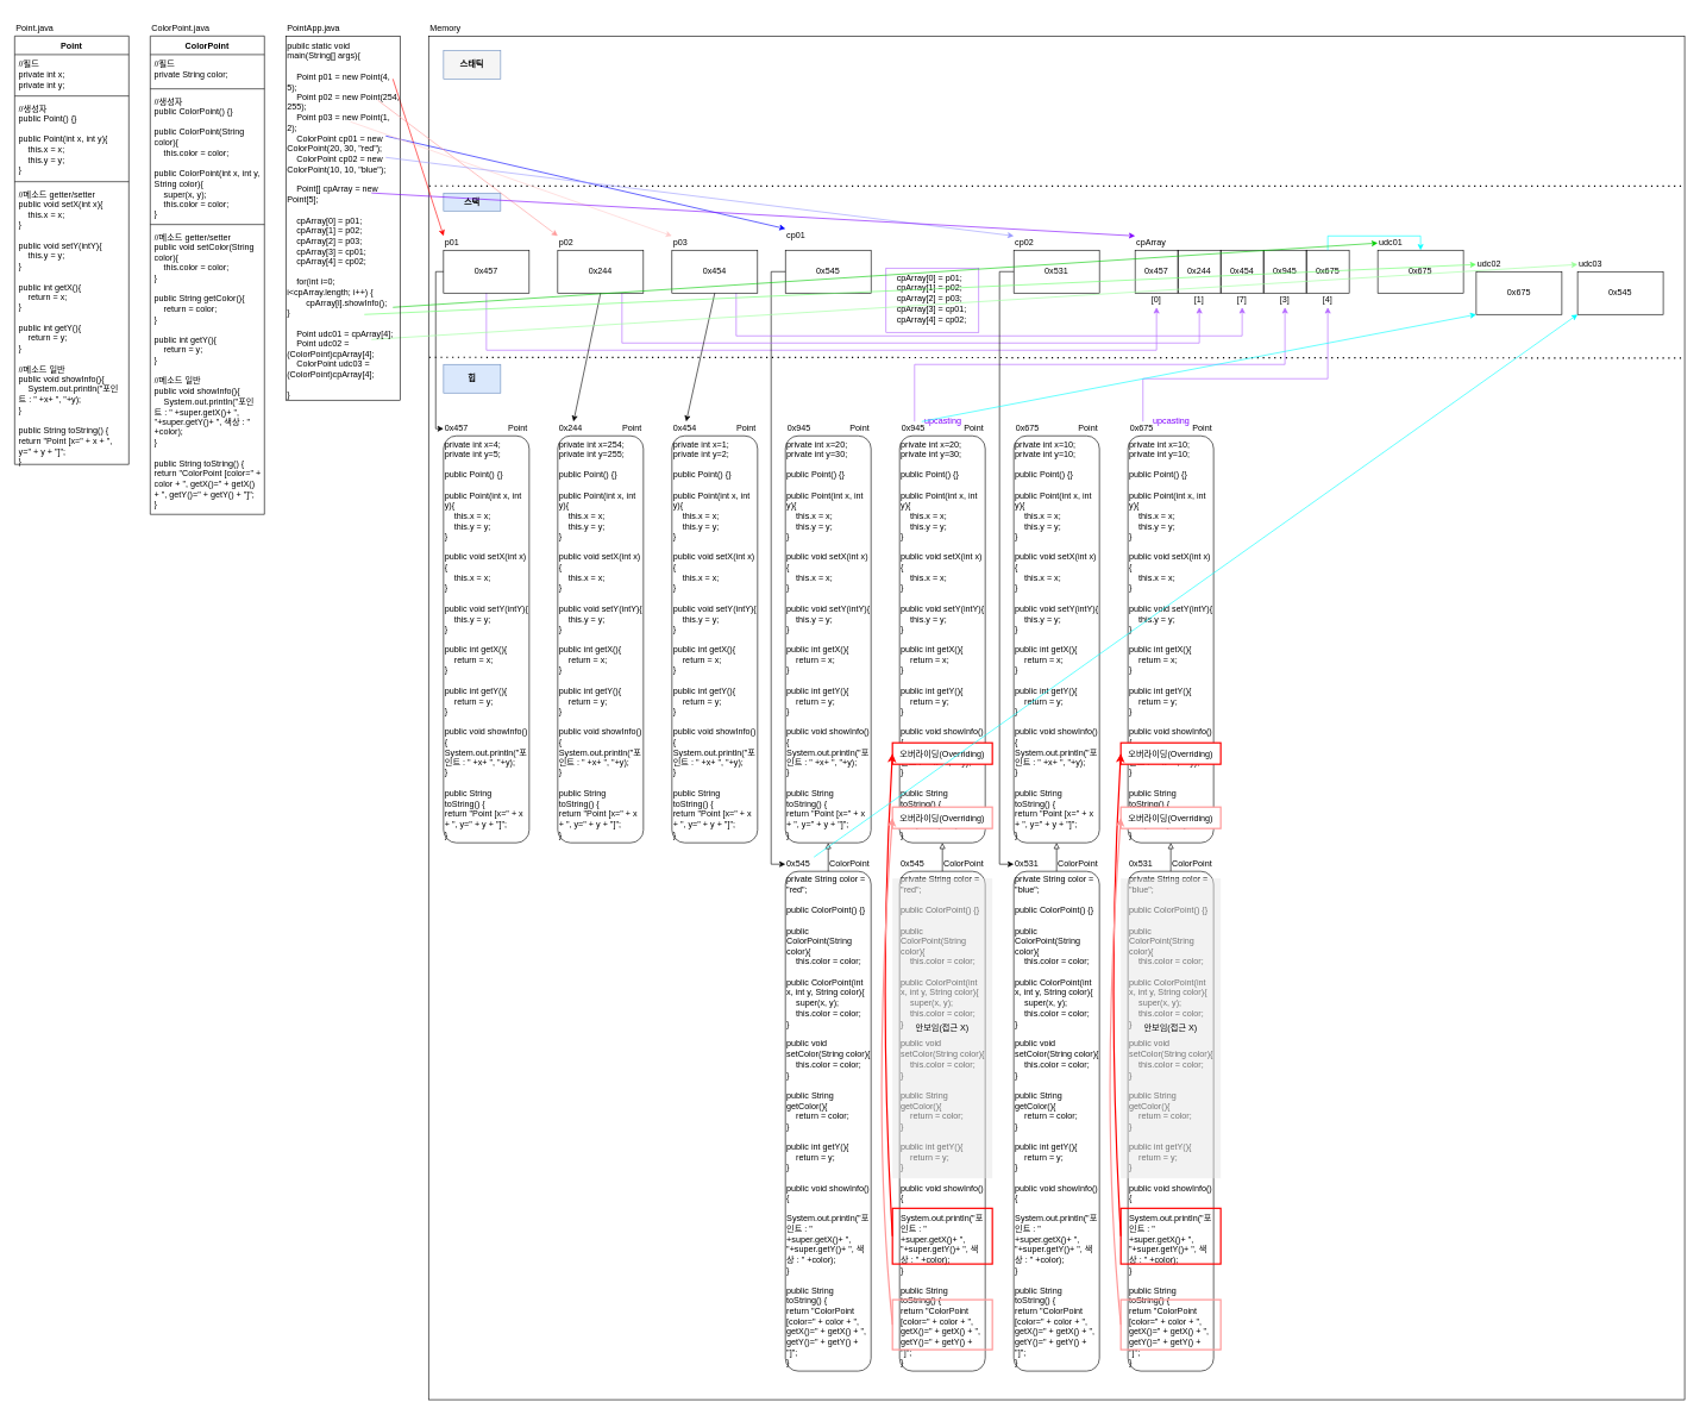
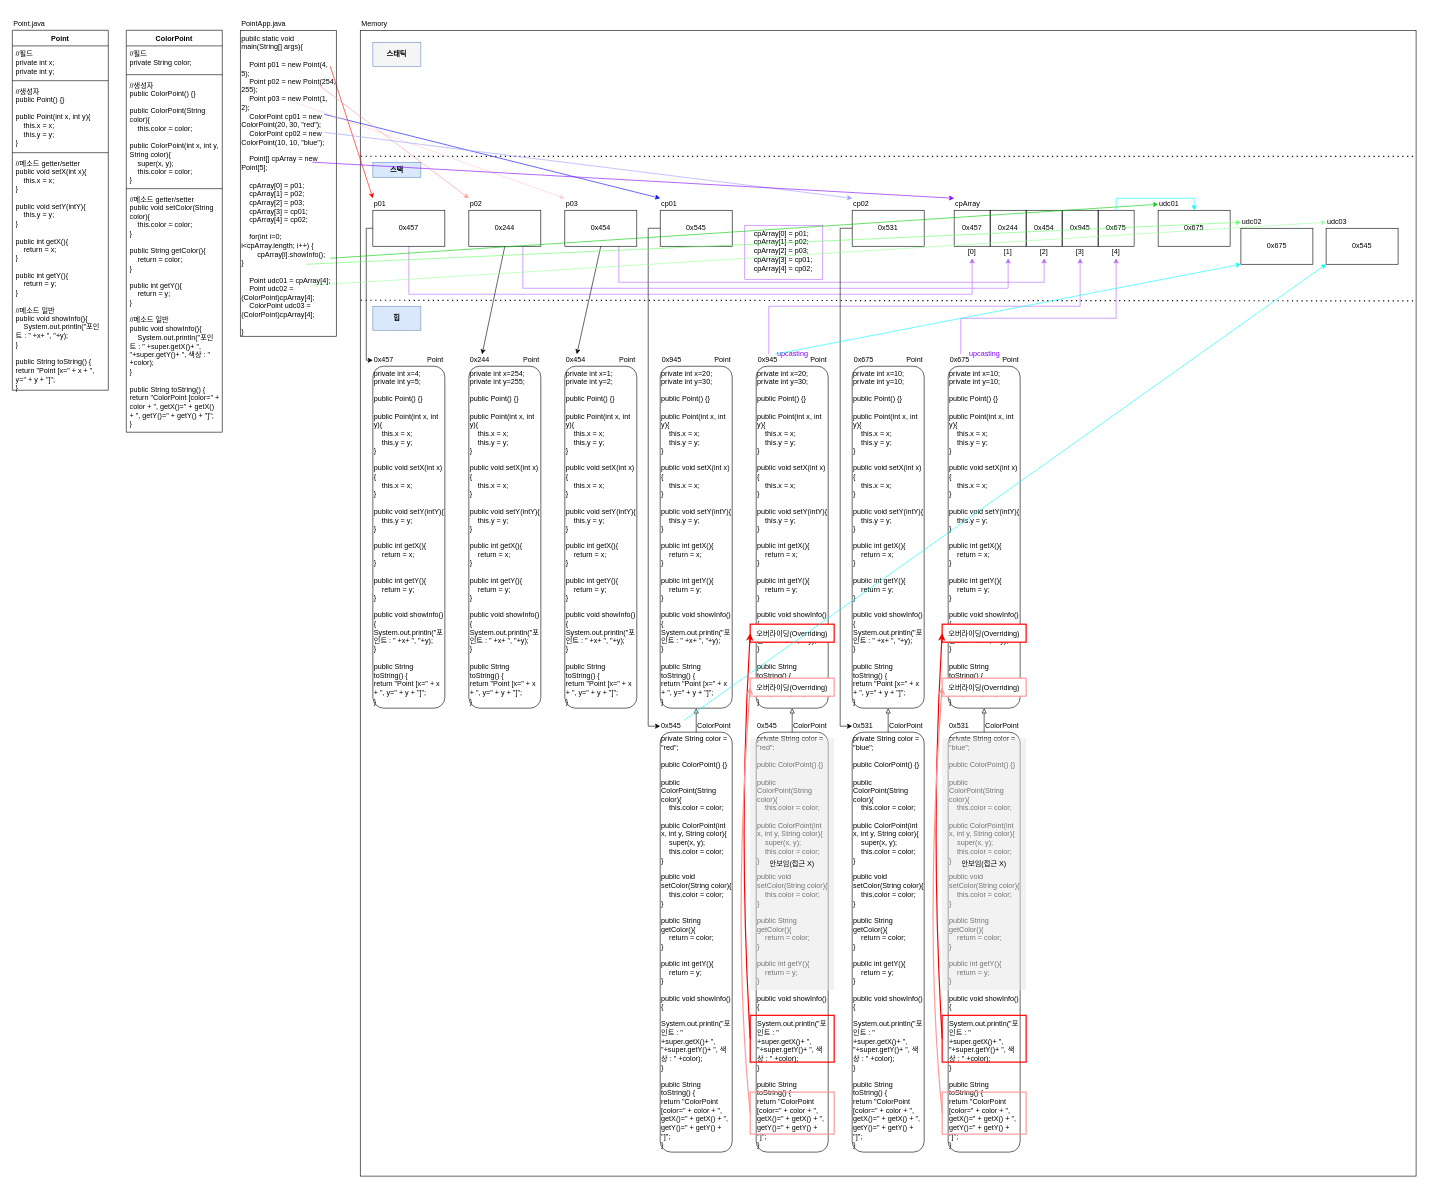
- <mxCell id="9" value="ColorPoint.java" style="text;html=1;strokeColor=none;fillColor=none;align=left;verticalAlign=middle;whiteSpace=wrap;rounded=0;" parent="2" vertex="1"><mxGeometry width="160" height="20" as="geometry" /></mxCell>
- <mxCell id="33" value="cp01" style="text;html=1;strokeColor=none;fillColor=none;align=left;verticalAlign=middle;whiteSpace=wrap;rounded=0;labelBackgroundColor=none;" parent="19" vertex="1"><mxGeometry x="500" y="270" width="40" height="20" as="geometry" /></mxCell>
+ <mxCell id="33" value="cp01" style="text;html=1;strokeColor=none;fillColor=none;align=left;verticalAlign=middle;whiteSpace=wrap;rounded=0;labelBackgroundColor=none;" parent="19" vertex="1"><mxGeometry x="500" y="280" width="40" height="20" as="geometry" /></mxCell>
- <mxCell id="109" value="[7]" style="text;html=1;strokeColor=none;fillColor=none;align=center;verticalAlign=middle;whiteSpace=wrap;rounded=0;" vertex="1" parent="19"><mxGeometry x="1110" y="360" width="60" height="20" as="geometry" /></mxCell>
+ <mxCell id="109" value="[2]" style="text;html=1;strokeColor=none;fillColor=none;align=center;verticalAlign=middle;whiteSpace=wrap;rounded=0;" vertex="1" parent="19"><mxGeometry x="1110" y="360" width="60" height="20" as="geometry" /></mxCell>
